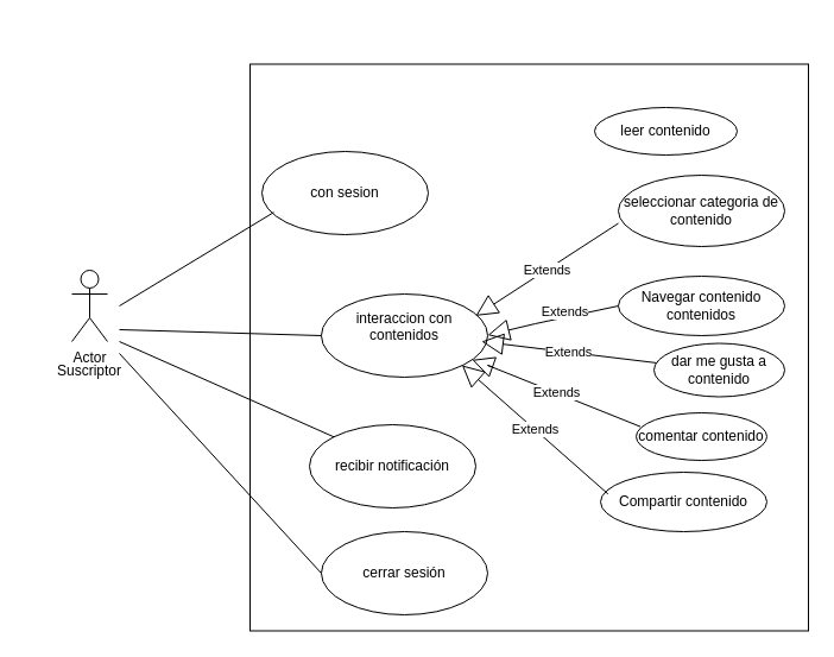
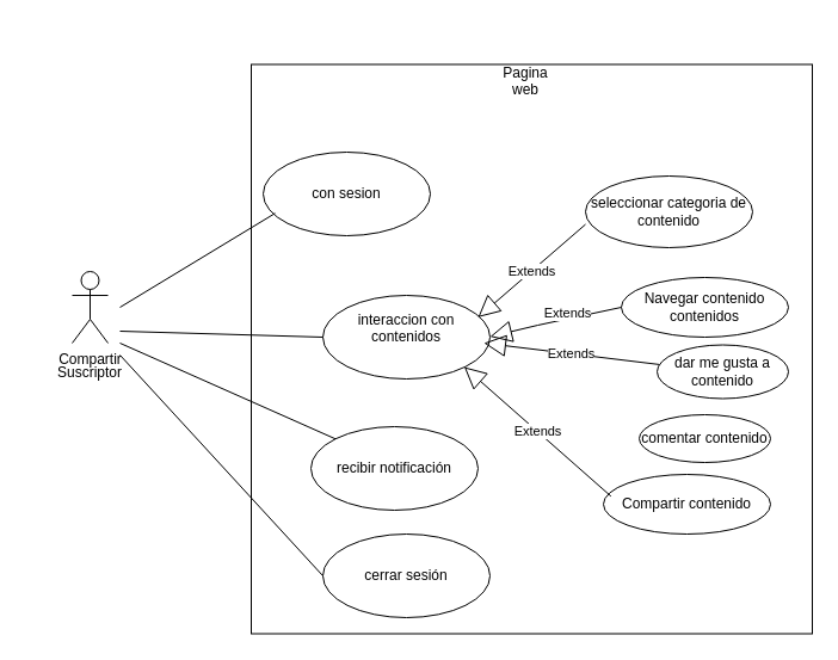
+ <mxCell id="5" value="Pagina web&lt;div&gt;&lt;br&gt;&lt;/div&gt;" style="text;html=1;align=center;verticalAlign=middle;whiteSpace=wrap;rounded=0;" vertex="1" parent="1"><mxGeometry x="410" y="60" width="60" height="30" as="geometry" /></mxCell>
- <mxCell id="11" value="leer contenido" style="ellipse;whiteSpace=wrap;html=1;" vertex="1" parent="1"><mxGeometry x="500" y="90" width="120" height="40" as="geometry" /></mxCell>
- <mxCell id="12" value="seleccionar categoria de contenido" style="ellipse;whiteSpace=wrap;html=1;" vertex="1" parent="1"><mxGeometry x="520" y="147" width="140" height="60" as="geometry" /></mxCell>
+ <mxCell id="12" value="seleccionar categoria de contenido" style="ellipse;whiteSpace=wrap;html=1;" vertex="1" parent="1"><mxGeometry x="490" y="147" width="140" height="60" as="geometry" /></mxCell>
- <mxCell id="3" value="Actor" style="shape=umlActor;verticalLabelPosition=bottom;verticalAlign=top;html=1;" vertex="1" parent="1"><mxGeometry x="60" y="227" width="30" height="60" as="geometry" /></mxCell>
+ <mxCell id="3" value="Compartir" style="shape=umlActor;verticalLabelPosition=bottom;verticalAlign=top;html=1;" vertex="1" parent="1"><mxGeometry x="60" y="227" width="30" height="60" as="geometry" /></mxCell>
- <mxCell id="24" value="Extends" style="endArrow=block;endSize=16;endFill=0;html=1;rounded=0;exitX=0.033;exitY=0.291;exitDx=0;exitDy=0;exitPerimeter=0;" edge="1" parent="1" source="22" target="8"><mxGeometry width="160" relative="1" as="geometry"><mxPoint x="455" y="438.5" as="sourcePoint" /><mxPoint x="390" y="303.5" as="targetPoint" /><Array as="points"><mxPoint x="410" y="307" /></Array></mxGeometry></mxCell>
